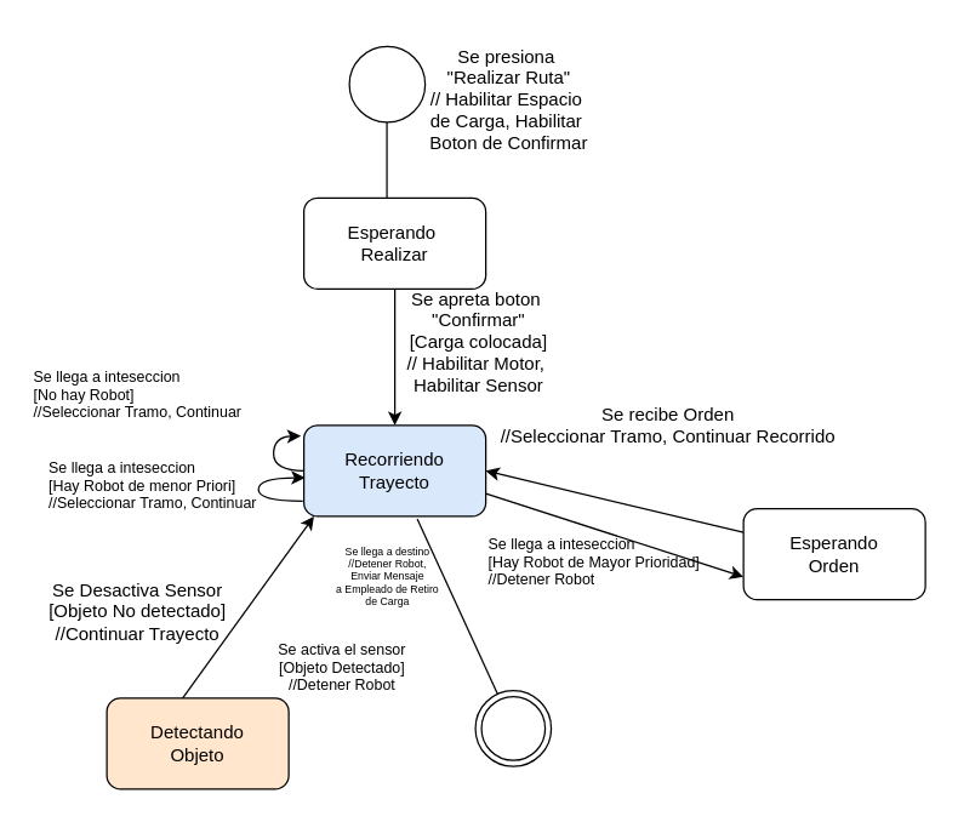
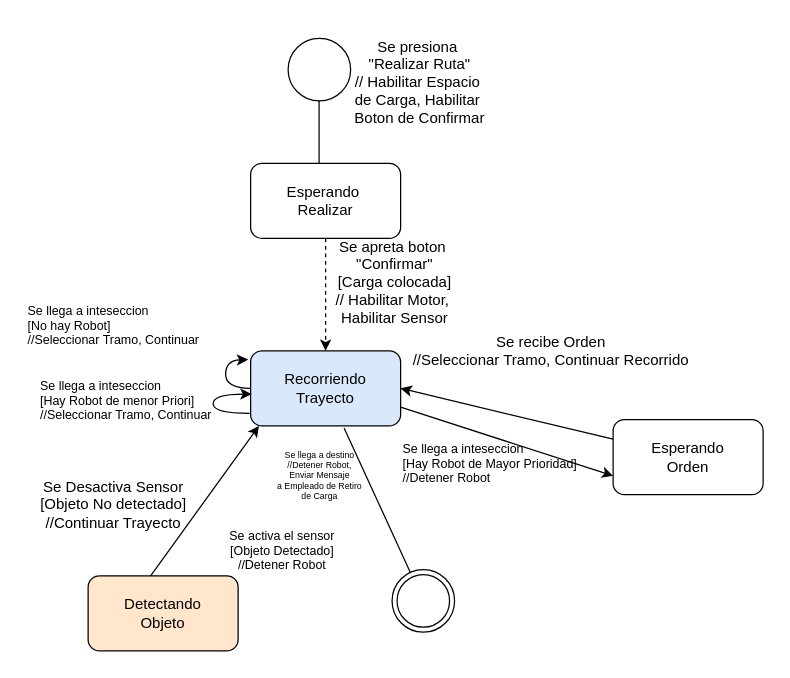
- <mxCell id="5" value="" style="edgeStyle=orthogonalEdgeStyle;rounded=0;orthogonalLoop=1;jettySize=auto;html=1;" edge="1" parent="1" source="6" target="9"><mxGeometry relative="1" as="geometry" /></mxCell>
+ <mxCell id="5" value="" style="edgeStyle=orthogonalEdgeStyle;rounded=0;orthogonalLoop=1;jettySize=auto;html=1;dashed=1;" edge="1" parent="1" source="6" target="9"><mxGeometry relative="1" as="geometry" /></mxCell>
